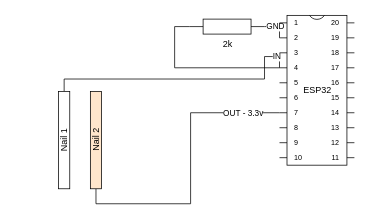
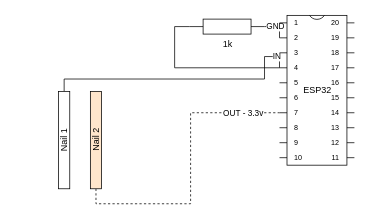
- <mxCell id="3" value="2k" style="pointerEvents=1;verticalLabelPosition=bottom;shadow=0;dashed=0;align=center;html=1;verticalAlign=top;shape=mxgraph.electrical.resistors.resistor_1;" vertex="1" parent="1"><mxGeometry x="252.5" y="25" width="100" height="20" as="geometry" /></mxCell>
+ <mxCell id="3" value="1k" style="pointerEvents=1;verticalLabelPosition=bottom;shadow=0;dashed=0;align=center;html=1;verticalAlign=top;shape=mxgraph.electrical.resistors.resistor_1;" vertex="1" parent="1"><mxGeometry x="252.5" y="25" width="100" height="20" as="geometry" /></mxCell>
- <mxCell id="8" style="edgeStyle=orthogonalEdgeStyle;rounded=0;orthogonalLoop=1;jettySize=auto;html=1;exitX=0;exitY=0.5;exitDx=0;exitDy=0;entryX=0;entryY=0;entryDx=0;entryDy=130;entryPerimeter=0;endArrow=none;endFill=0;" edge="1" parent="1" source="10" target="6"><mxGeometry relative="1" as="geometry" /></mxCell>
+ <mxCell id="8" style="edgeStyle=orthogonalEdgeStyle;rounded=0;orthogonalLoop=1;jettySize=auto;html=1;exitX=0;exitY=0.5;exitDx=0;exitDy=0;entryX=0;entryY=0;entryDx=0;entryDy=130;entryPerimeter=0;endArrow=none;endFill=0;dashed=1;" edge="1" parent="1" source="10" target="6"><mxGeometry relative="1" as="geometry" /></mxCell>
